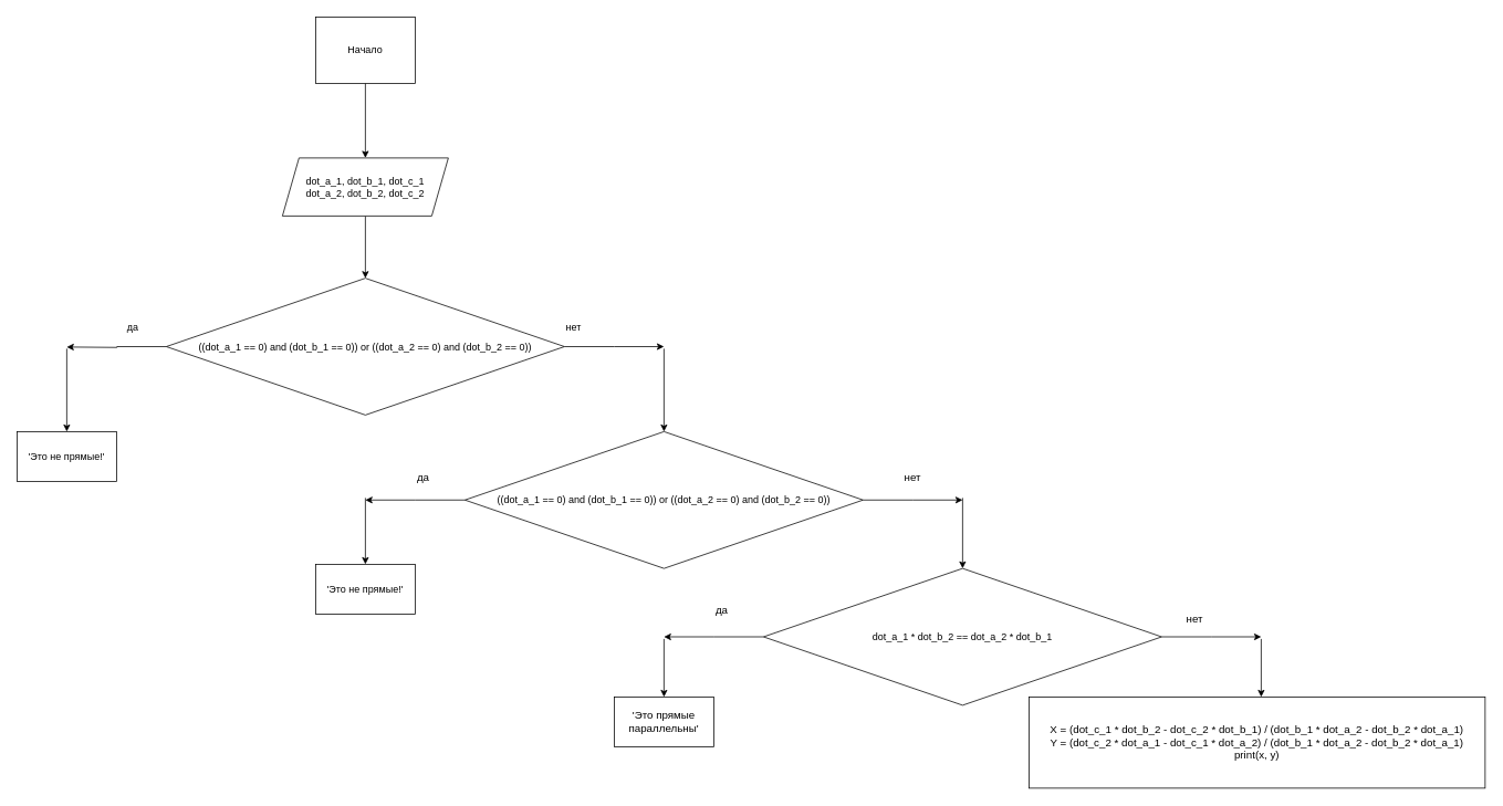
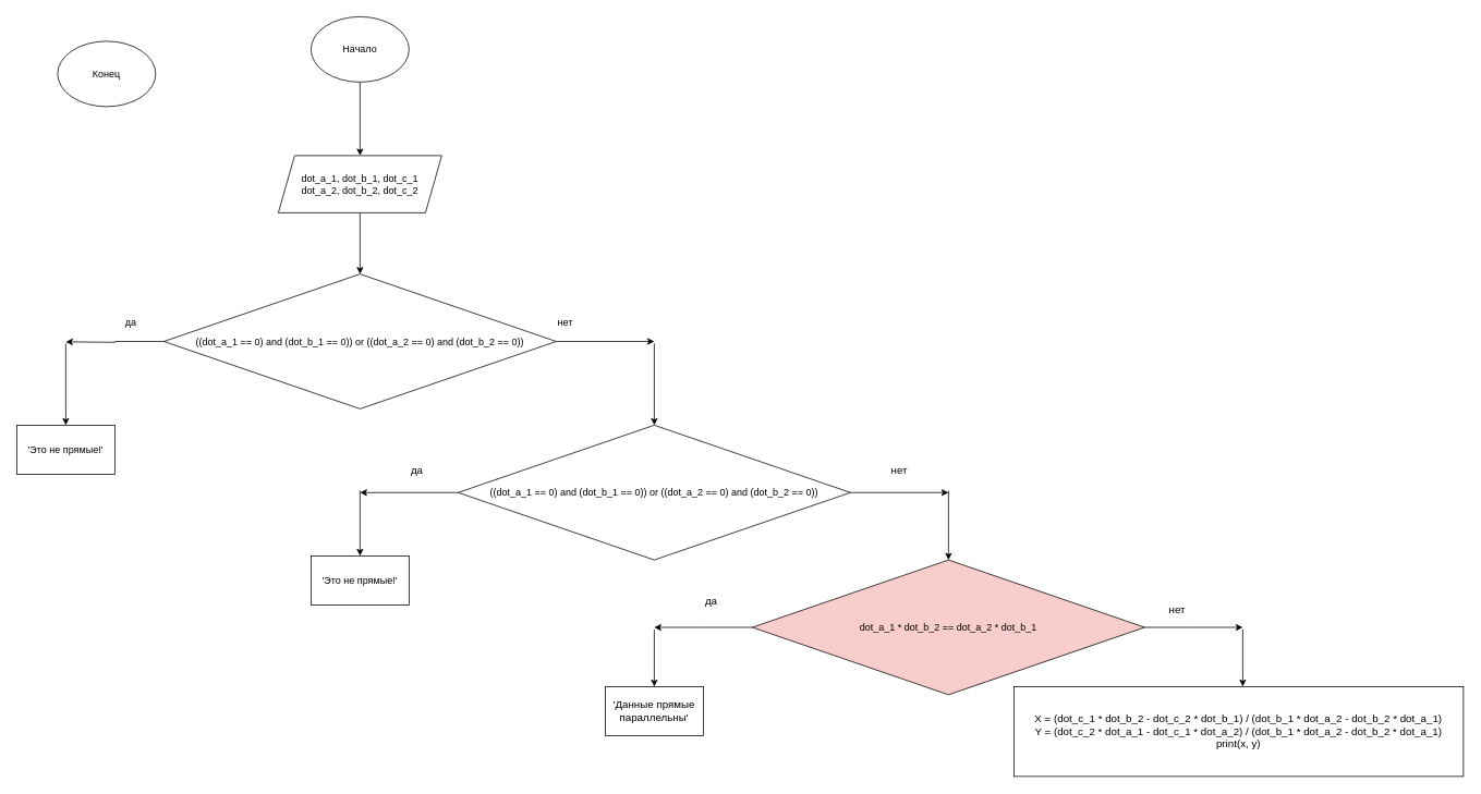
- <mxCell id="3" value="Начало" style="whiteSpace=wrap;html=1;rounded=0;" vertex="1" parent="1"><mxGeometry x="380" y="20" width="120" height="80" as="geometry" /></mxCell>
+ <mxCell id="3" value="Начало" style="ellipse;whiteSpace=wrap;html=1;" vertex="1" parent="1"><mxGeometry x="380" y="20" width="120" height="80" as="geometry" /></mxCell>
+ <mxCell id="4" value="Конец" style="ellipse;whiteSpace=wrap;html=1;" vertex="1" parent="1"><mxGeometry x="70" y="50" width="120" height="80" as="geometry" /></mxCell>
- <mxCell id="24" value="dot_a_1 * dot_b_2 == dot_a_2 * dot_b_1" style="rhombus;whiteSpace=wrap;html=1;" vertex="1" parent="1"><mxGeometry x="920" y="685" width="480" height="165" as="geometry" /></mxCell>
+ <mxCell id="24" value="dot_a_1 * dot_b_2 == dot_a_2 * dot_b_1" style="rhombus;whiteSpace=wrap;html=1;fillColor=#f8cecc;" vertex="1" parent="1"><mxGeometry x="920" y="685" width="480" height="165" as="geometry" /></mxCell>
- <mxCell id="27" value="'Это прямые параллельны'" style="rounded=0;whiteSpace=wrap;html=1;fontSize=13;" vertex="1" parent="1"><mxGeometry x="740" y="840" width="120" height="60" as="geometry" /></mxCell>
+ <mxCell id="27" value="'Данные прямые параллельны'" style="rounded=0;whiteSpace=wrap;html=1;fontSize=13;" vertex="1" parent="1"><mxGeometry x="740" y="840" width="120" height="60" as="geometry" /></mxCell>
